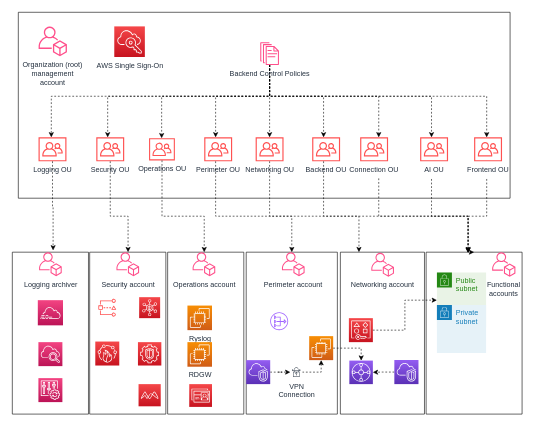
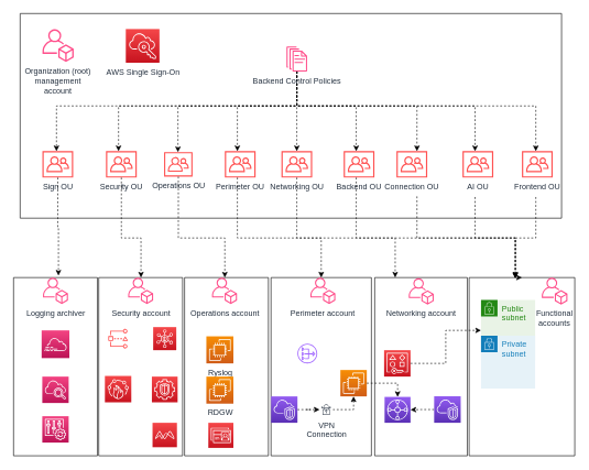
- <mxCell id="13" value="Logging OU" style="sketch=0;outlineConnect=0;fontColor=#232F3E;gradientColor=none;fillColor=#FF5252;strokeColor=none;dashed=0;verticalLabelPosition=bottom;verticalAlign=top;align=center;html=1;fontSize=12;fontStyle=0;aspect=fixed;pointerEvents=1;shape=mxgraph.aws4.organizations_organizational_unit;" parent="2" vertex="1"><mxGeometry x="33.71" y="208.5" width="46.57" height="40" as="geometry" /></mxCell>
+ <mxCell id="13" value="Sign OU" style="sketch=0;outlineConnect=0;fontColor=#232F3E;gradientColor=none;fillColor=#FF5252;strokeColor=none;dashed=0;verticalLabelPosition=bottom;verticalAlign=top;align=center;html=1;fontSize=12;fontStyle=0;aspect=fixed;pointerEvents=1;shape=mxgraph.aws4.organizations_organizational_unit;" parent="2" vertex="1"><mxGeometry x="33.71" y="208.5" width="46.57" height="40" as="geometry" /></mxCell>
